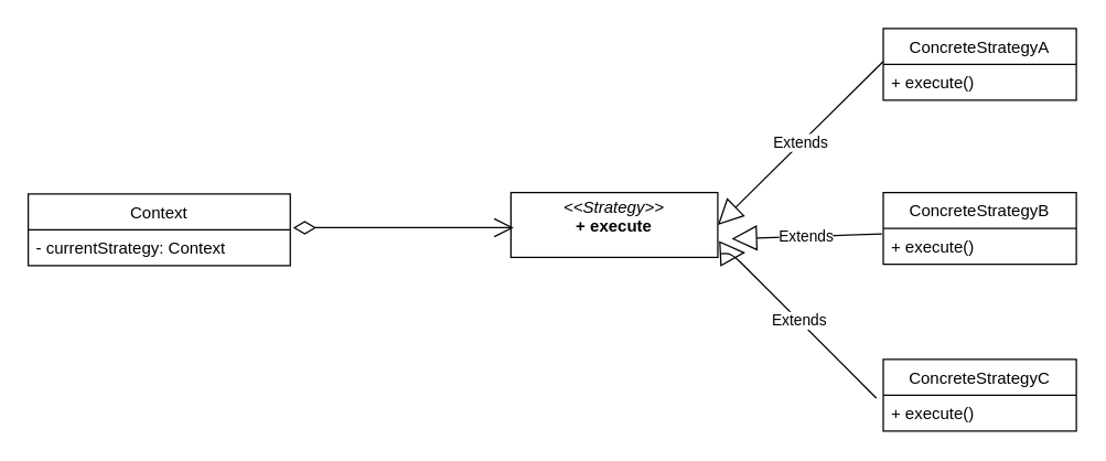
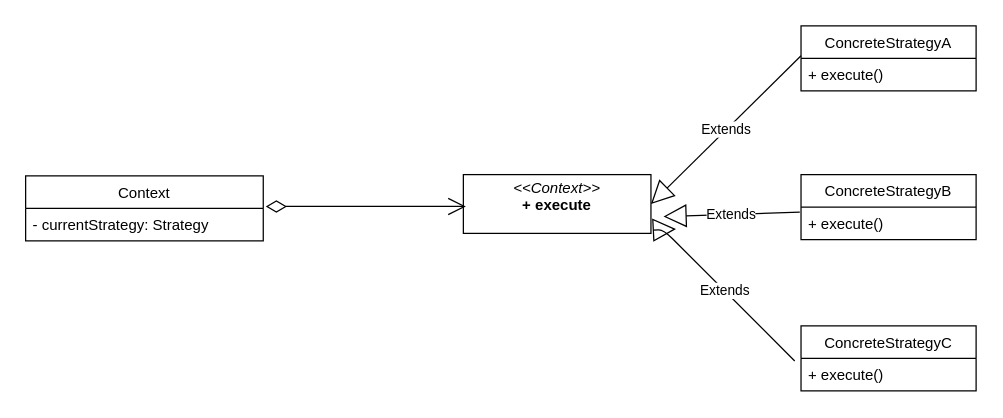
- <mxCell id="10" value="&lt;p style=&quot;margin: 0px ; margin-top: 4px ; text-align: center&quot;&gt;&lt;i&gt;&amp;lt;&amp;lt;Strategy&amp;gt;&amp;gt;&lt;/i&gt;&lt;br&gt;&lt;b&gt;+ execute&lt;/b&gt;&lt;/p&gt;&lt;p style=&quot;margin: 0px ; margin-left: 4px&quot;&gt;&lt;br&gt;&lt;/p&gt;" style="verticalAlign=top;align=left;overflow=fill;fontSize=12;fontFamily=Helvetica;html=1;" parent="1" vertex="1"><mxGeometry x="370" y="139" width="150" height="47" as="geometry" /></mxCell>
+ <mxCell id="10" value="&lt;p style=&quot;margin: 0px ; margin-top: 4px ; text-align: center&quot;&gt;&lt;i&gt;&amp;lt;&amp;lt;Context&amp;gt;&amp;gt;&lt;/i&gt;&lt;br&gt;&lt;b&gt;+ execute&lt;/b&gt;&lt;/p&gt;&lt;p style=&quot;margin: 0px ; margin-left: 4px&quot;&gt;&lt;br&gt;&lt;/p&gt;" style="verticalAlign=top;align=left;overflow=fill;fontSize=12;fontFamily=Helvetica;html=1;" parent="1" vertex="1"><mxGeometry x="370" y="139" width="150" height="47" as="geometry" /></mxCell>
- <mxCell id="3" value="- currentStrategy: Context" style="text;strokeColor=none;fillColor=none;align=left;verticalAlign=top;spacingLeft=4;spacingRight=4;overflow=hidden;rotatable=0;points=[[0,0.5],[1,0.5]];portConstraint=eastwest;" parent="2" vertex="1"><mxGeometry y="26" width="190" height="26" as="geometry" /></mxCell>
+ <mxCell id="3" value="- currentStrategy: Strategy" style="text;strokeColor=none;fillColor=none;align=left;verticalAlign=top;spacingLeft=4;spacingRight=4;overflow=hidden;rotatable=0;points=[[0,0.5],[1,0.5]];portConstraint=eastwest;" parent="2" vertex="1"><mxGeometry y="26" width="190" height="26" as="geometry" /></mxCell>
